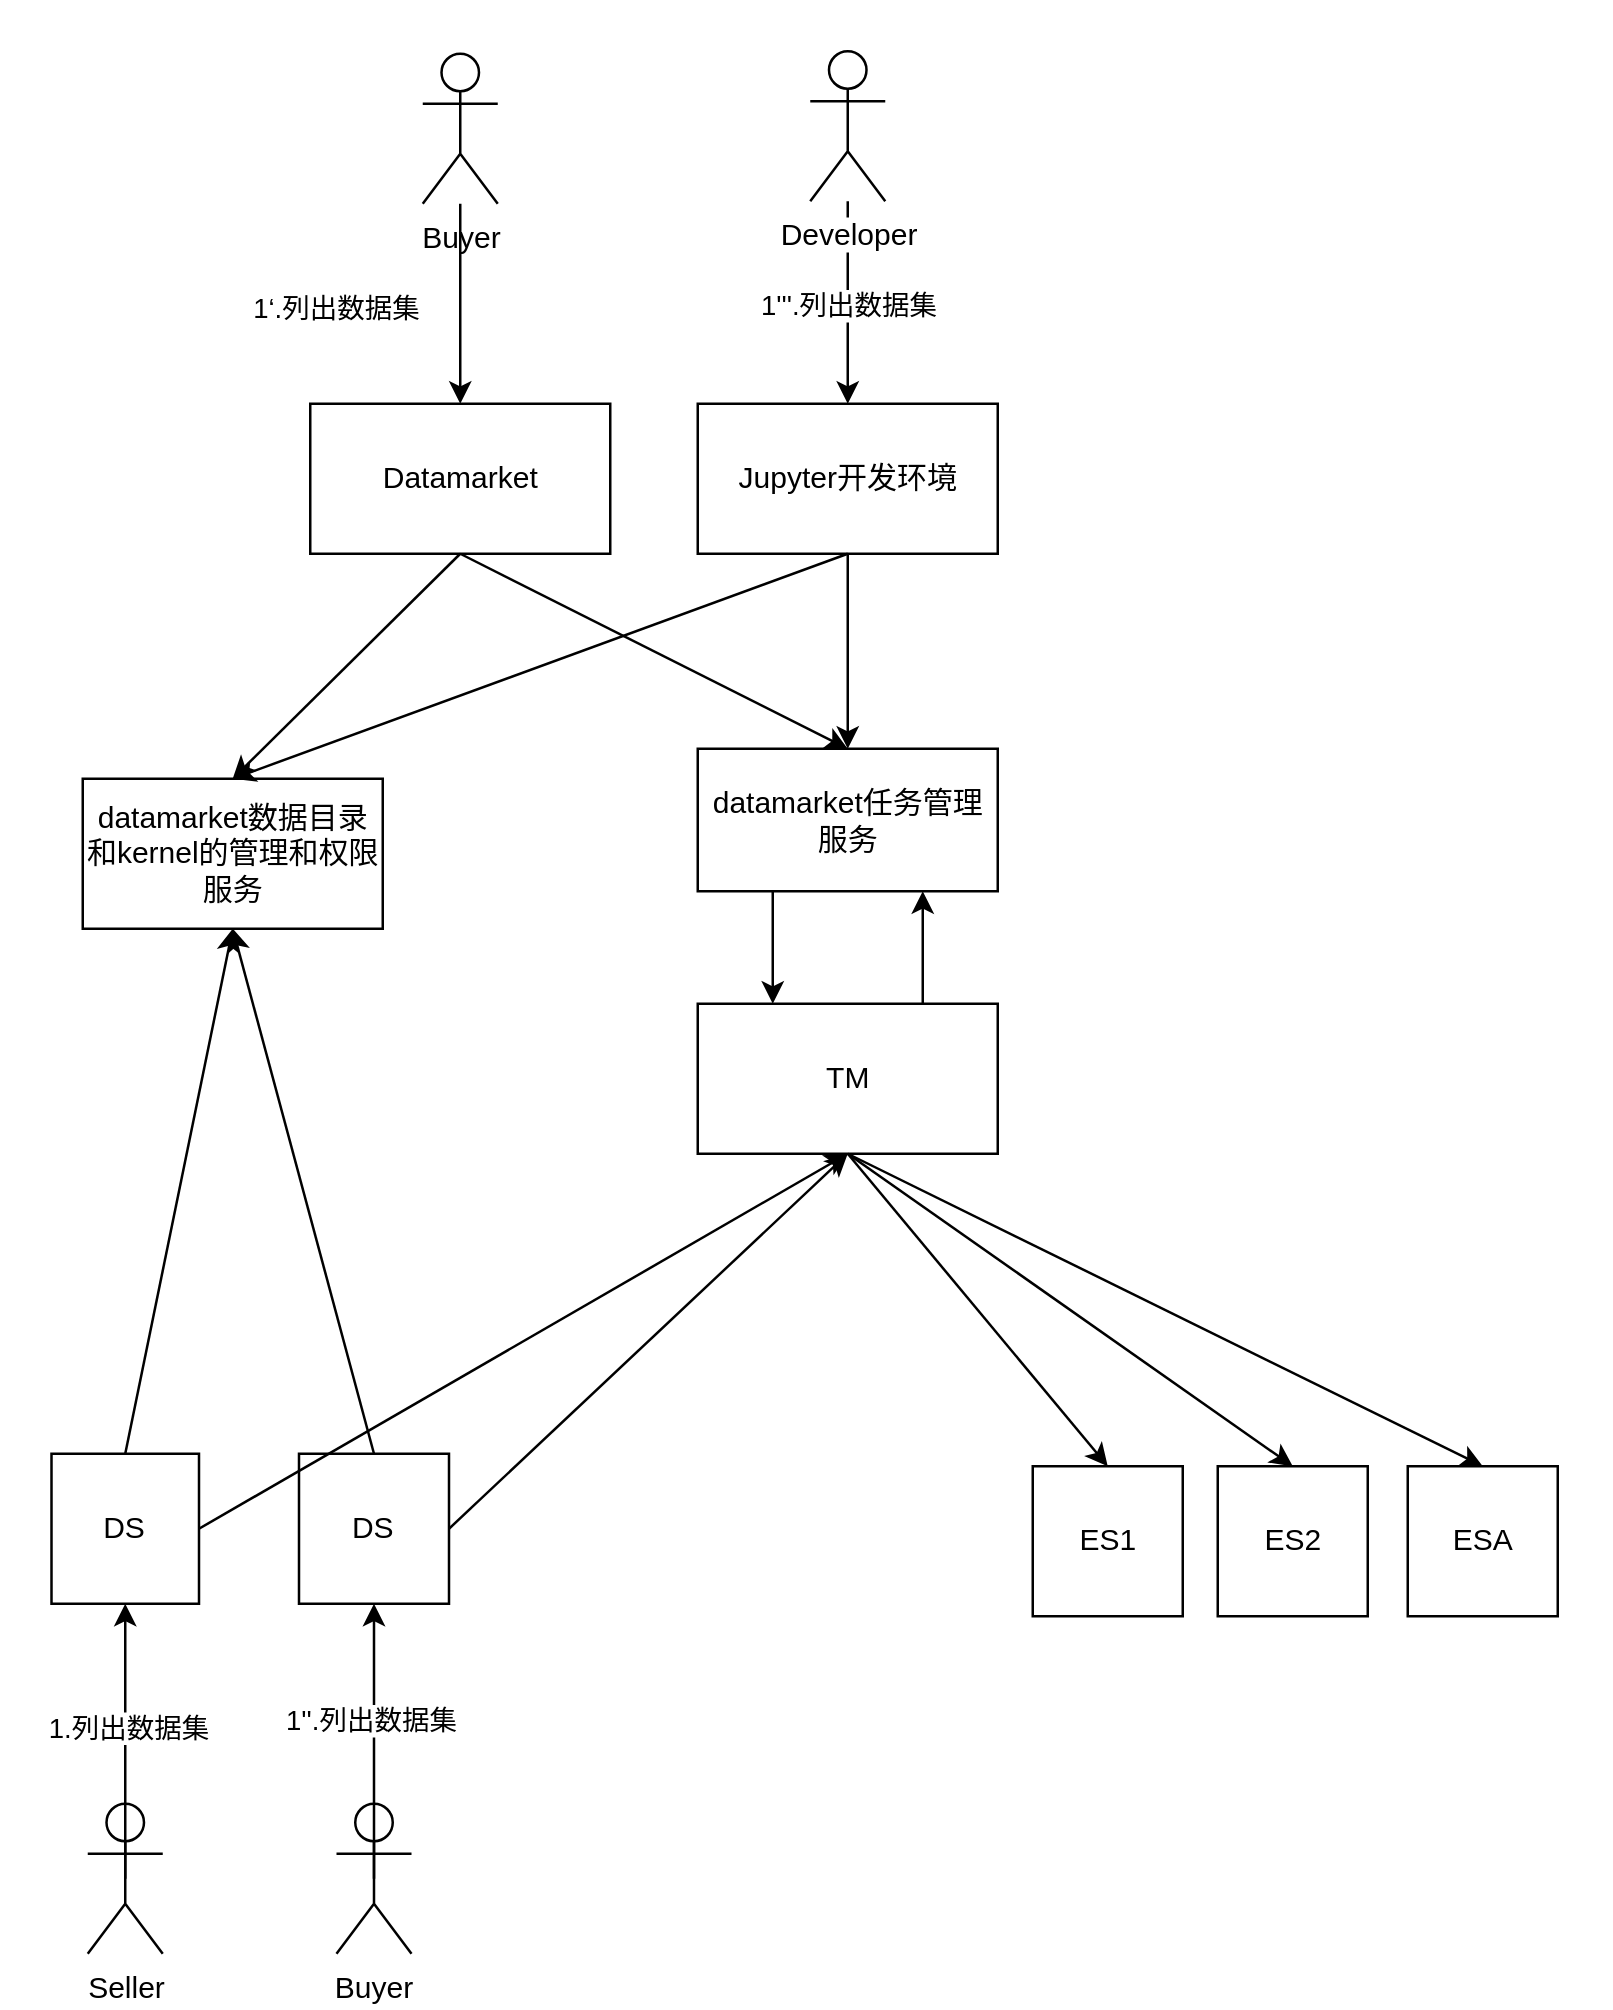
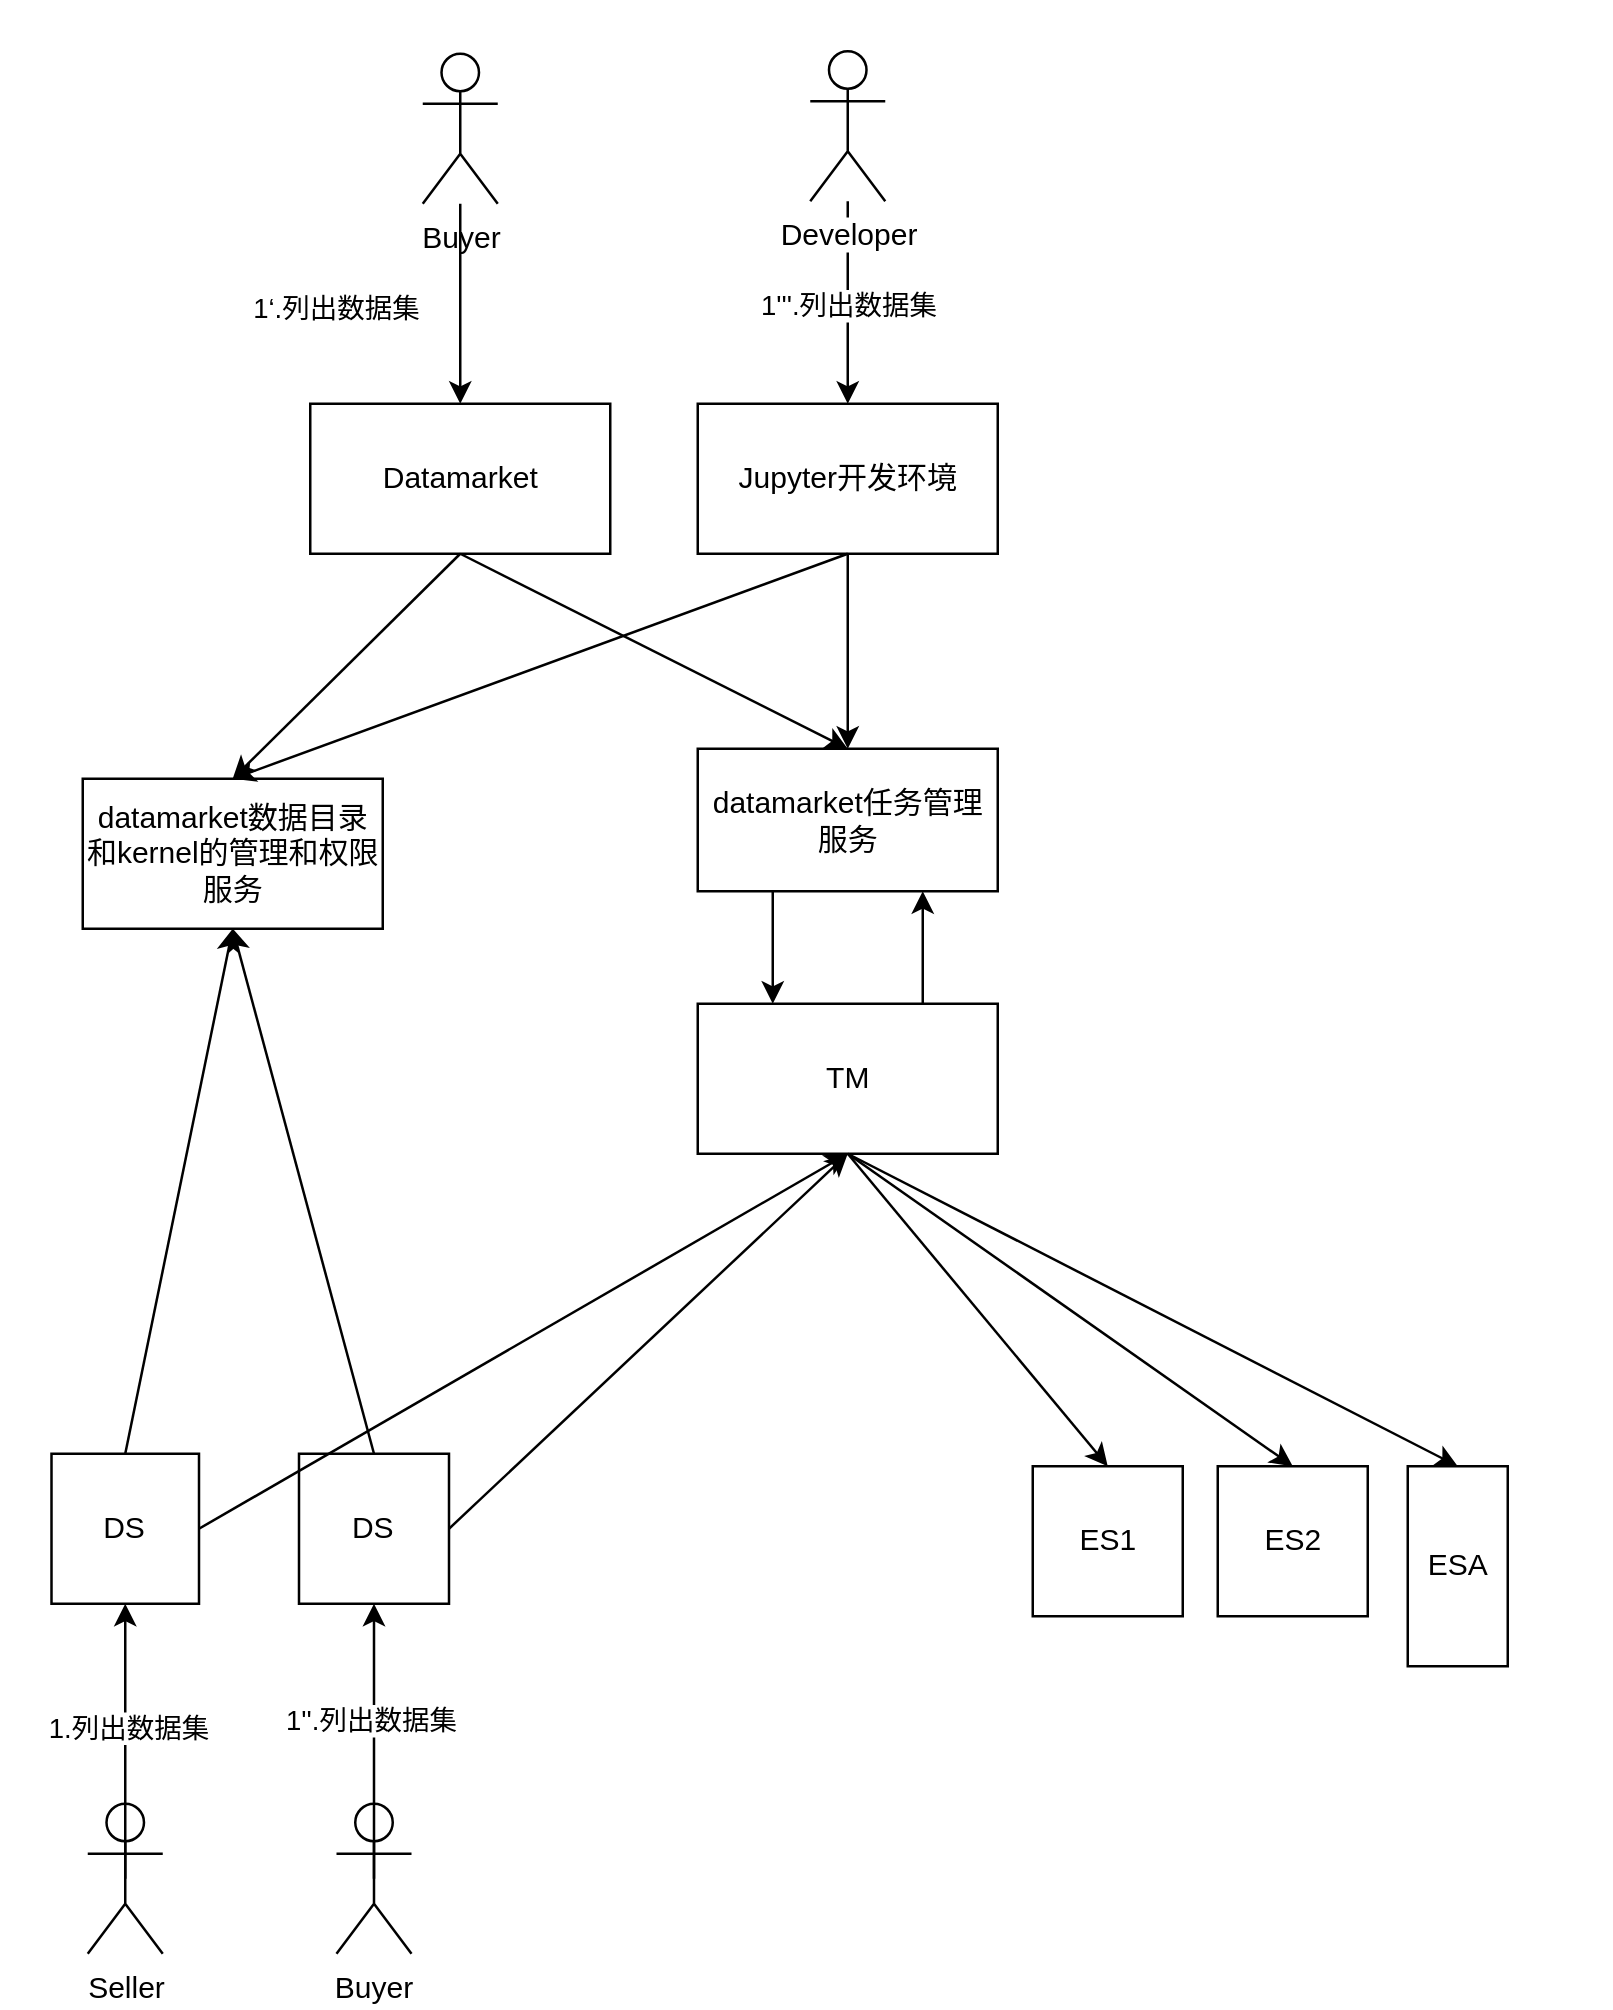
- <mxCell id="6" value="ESA" style="rounded=0;whiteSpace=wrap;html=1;" parent="1" vertex="1"><mxGeometry x="562.5" y="586" width="60" height="60" as="geometry" /></mxCell>
+ <mxCell id="6" value="ESA" style="rounded=0;whiteSpace=wrap;html=1;" parent="1" vertex="1"><mxGeometry x="562.5" y="586" width="40" height="80" as="geometry" /></mxCell>
